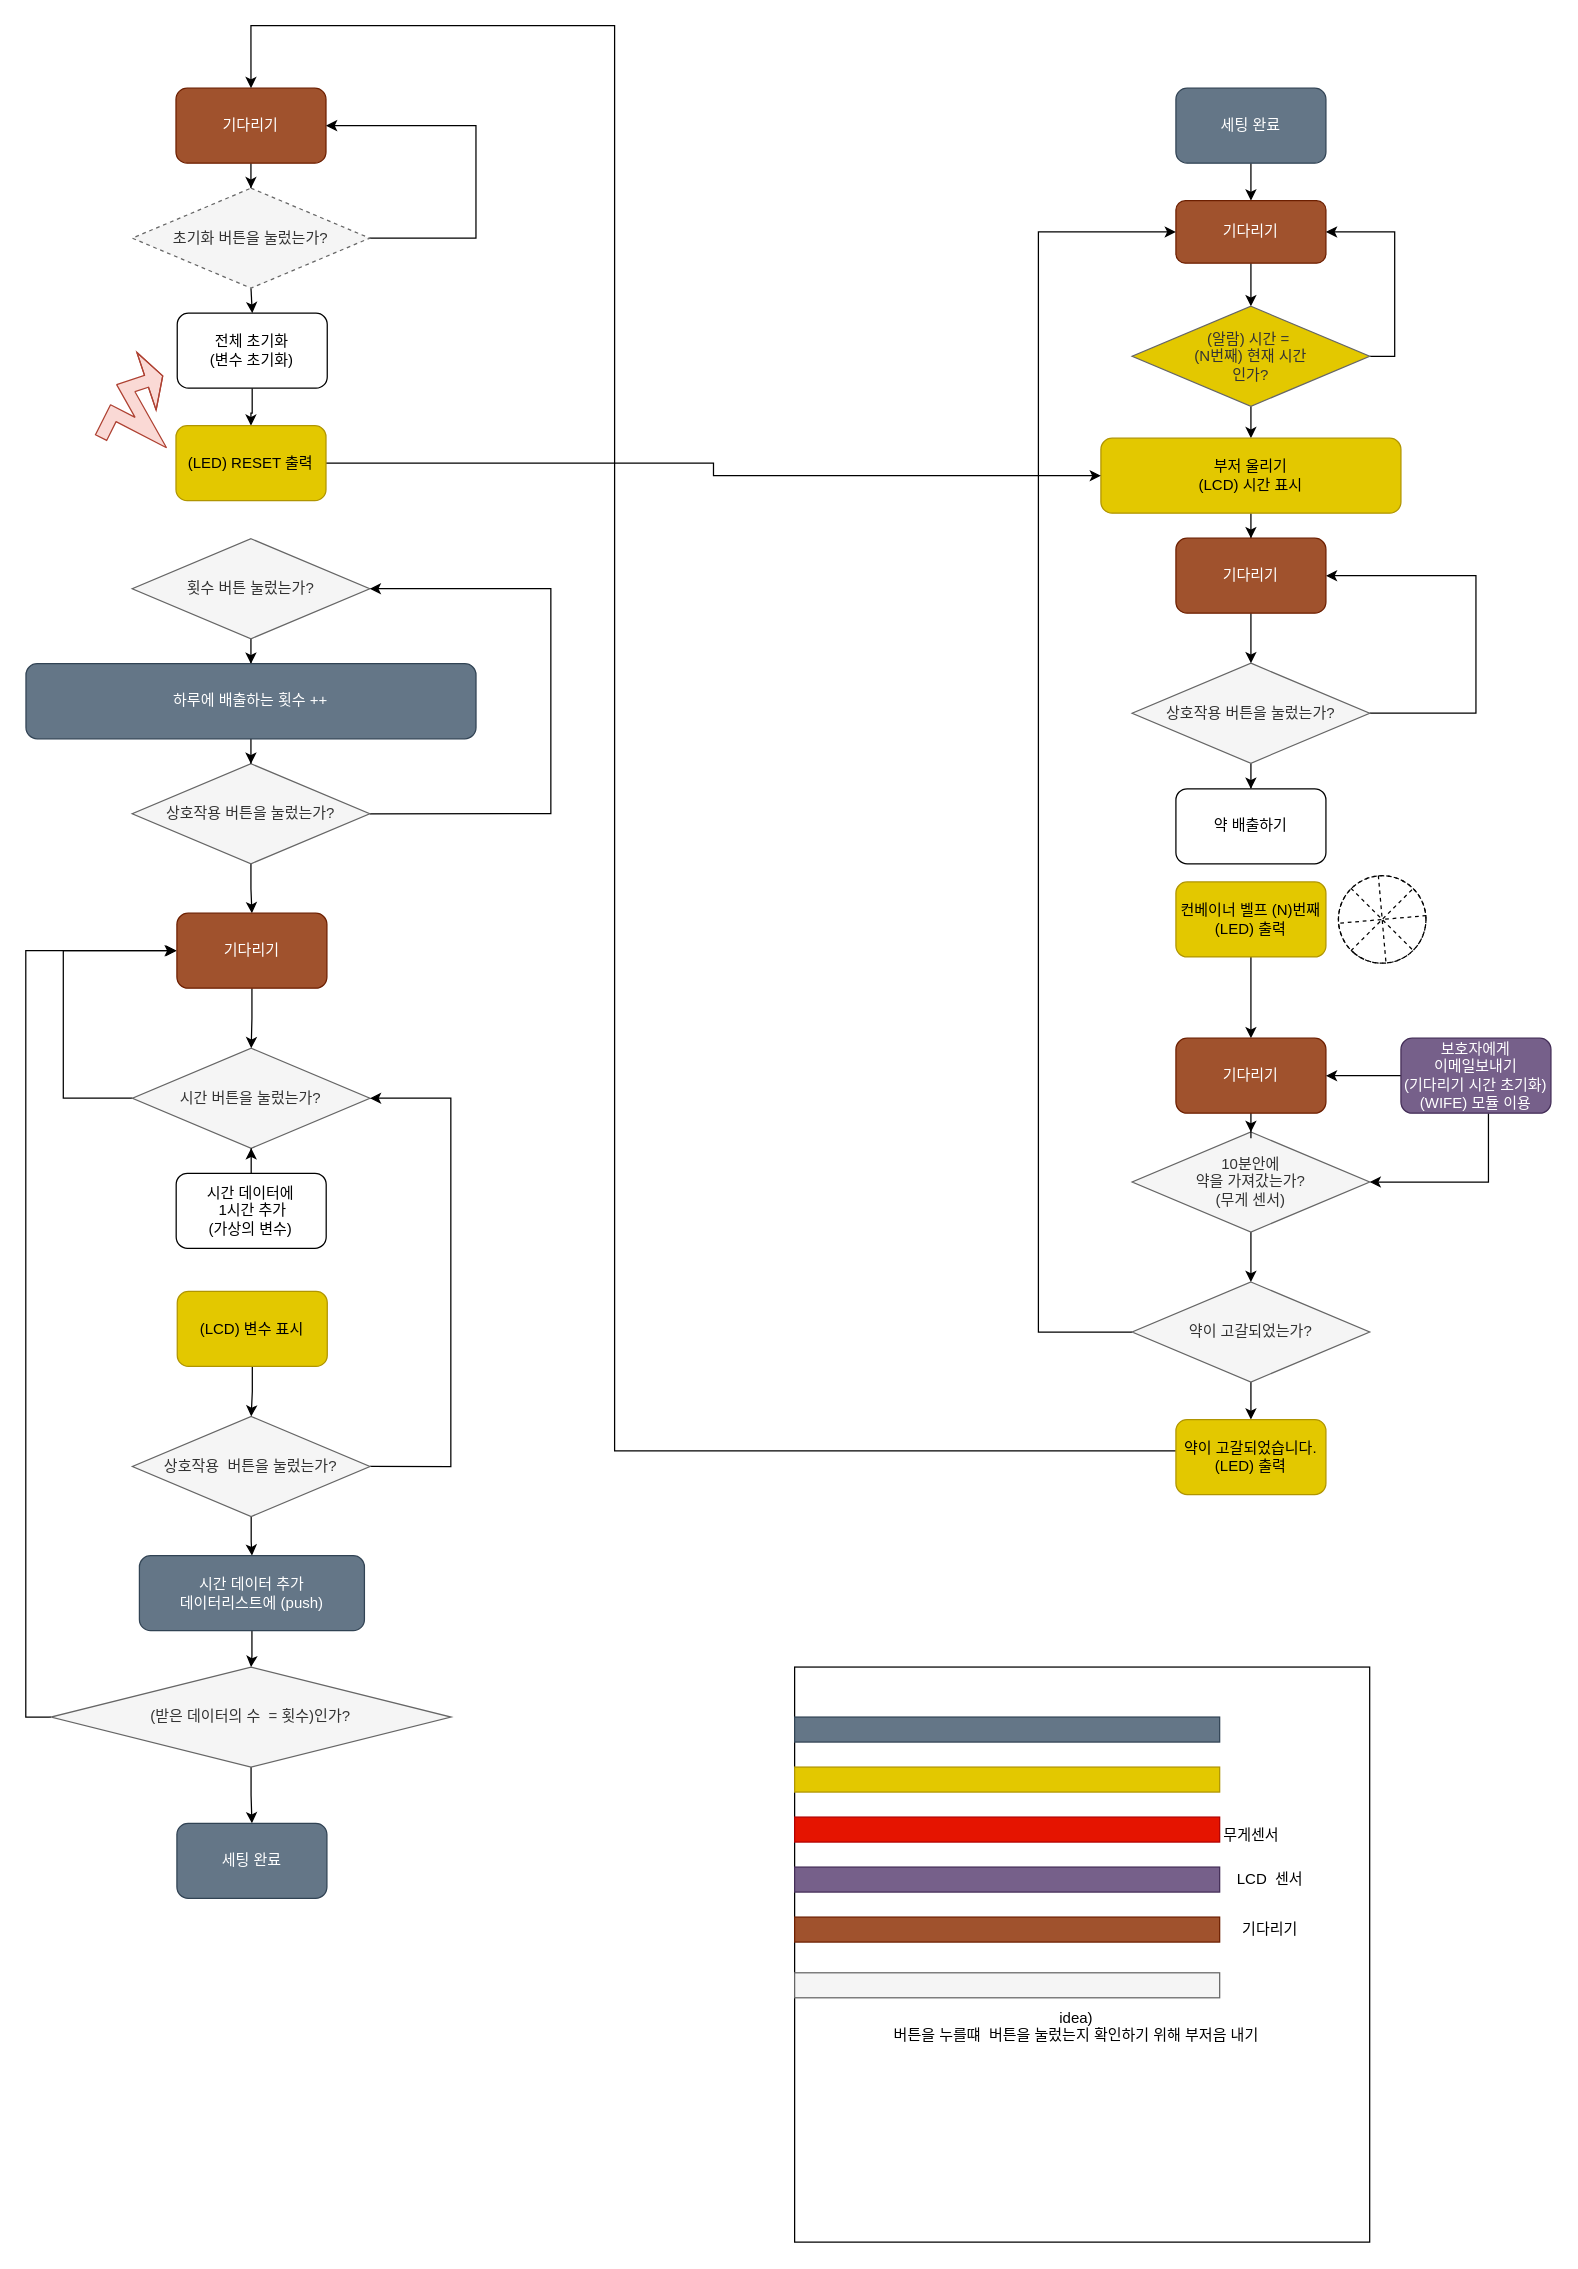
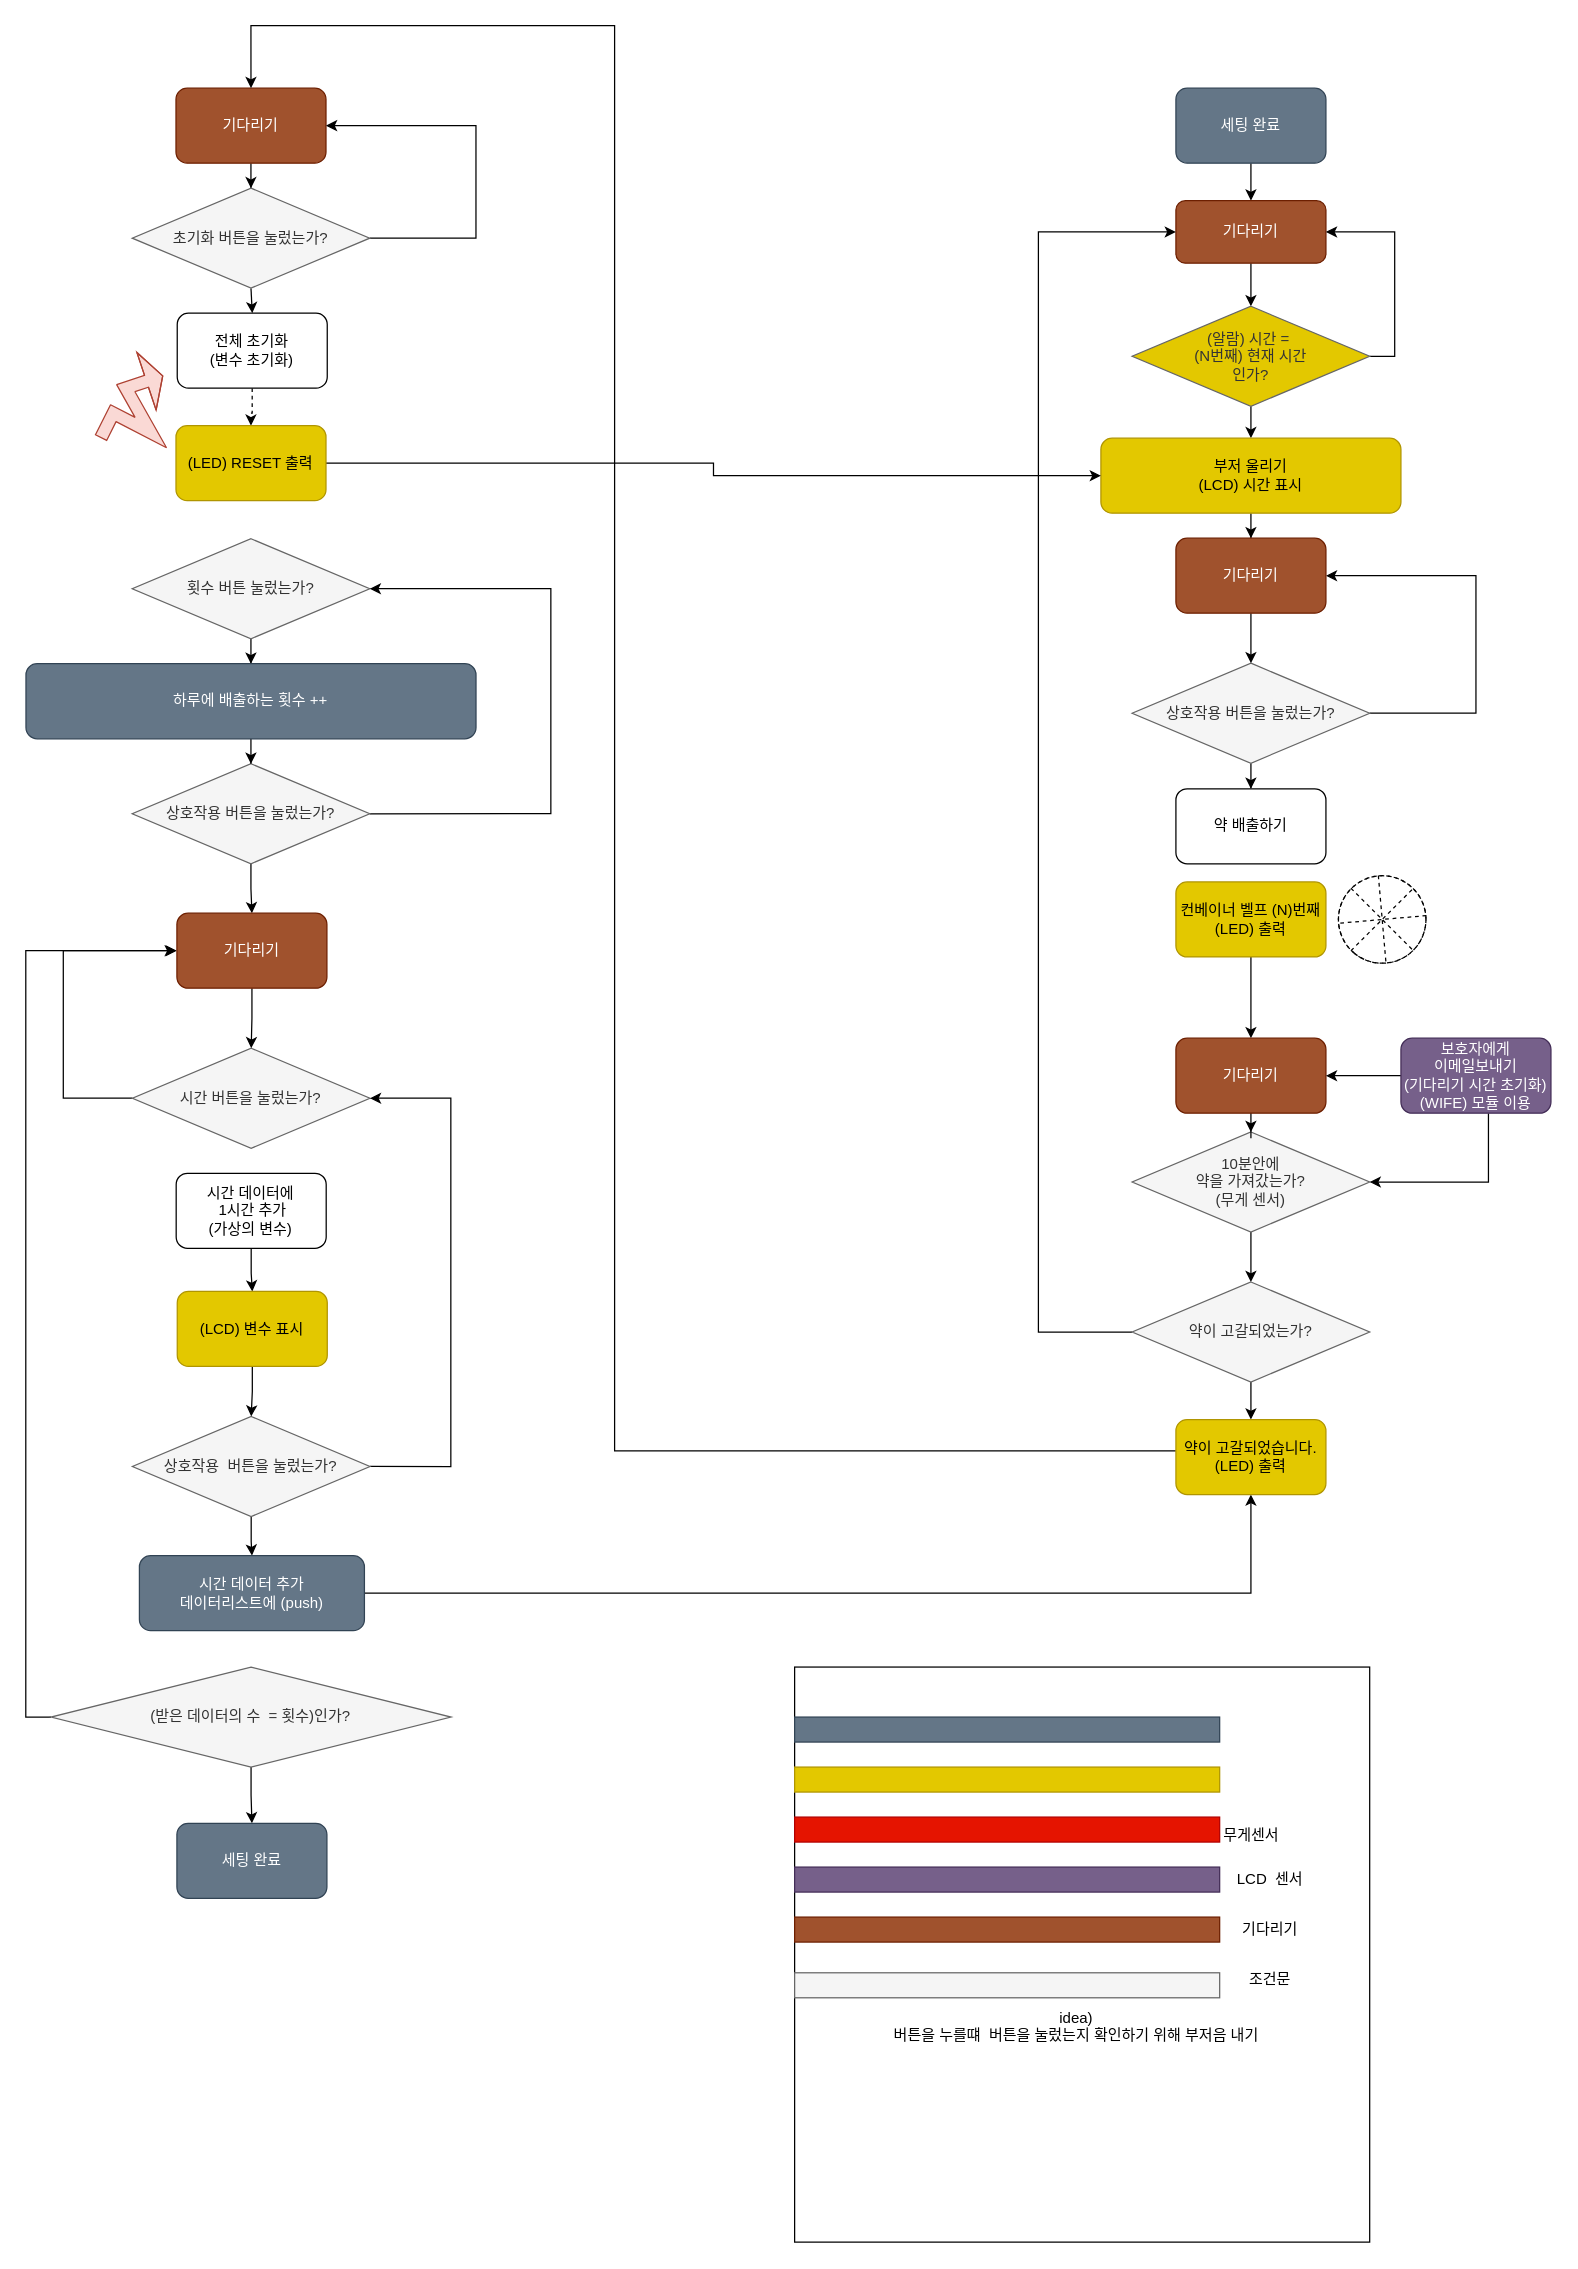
- <mxCell id="6" value="초기화 버튼을 눌렀는가?" style="rhombus;whiteSpace=wrap;html=1;fillColor=#f5f5f5;strokeColor=#666666;fontColor=#333333;dashed=1;" parent="1" vertex="1"><mxGeometry x="105.14" y="150" width="190" height="80" as="geometry" /></mxCell>
+ <mxCell id="6" value="초기화 버튼을 눌렀는가?" style="rhombus;whiteSpace=wrap;html=1;fillColor=#f5f5f5;strokeColor=#666666;fontColor=#333333;" parent="1" vertex="1"><mxGeometry x="105.14" y="150" width="190" height="80" as="geometry" /></mxCell>
- <mxCell id="8" value="" style="edgeStyle=orthogonalEdgeStyle;rounded=0;orthogonalLoop=1;jettySize=auto;html=1;" edge="1" parent="1" source="9" target="76"><mxGeometry relative="1" as="geometry" /></mxCell>
+ <mxCell id="8" value="" style="edgeStyle=orthogonalEdgeStyle;rounded=0;orthogonalLoop=1;jettySize=auto;html=1;dashed=1;" edge="1" parent="1" source="9" target="76"><mxGeometry relative="1" as="geometry" /></mxCell>
- <mxCell id="27" value="" style="edgeStyle=orthogonalEdgeStyle;rounded=0;orthogonalLoop=1;jettySize=auto;html=1;" edge="1" parent="1" source="28" target="21"><mxGeometry relative="1" as="geometry" /></mxCell>
+ <mxCell id="27" value="" style="edgeStyle=orthogonalEdgeStyle;rounded=0;orthogonalLoop=1;jettySize=auto;html=1;" edge="1" parent="1" source="28" target="74"><mxGeometry relative="1" as="geometry" /></mxCell>
- <mxCell id="25" value="" style="edgeStyle=orthogonalEdgeStyle;rounded=0;orthogonalLoop=1;jettySize=auto;html=1;" parent="1" source="26" target="19" edge="1"><mxGeometry relative="1" as="geometry" /></mxCell>
+ <mxCell id="25" value="" style="edgeStyle=orthogonalEdgeStyle;rounded=0;orthogonalLoop=1;jettySize=auto;html=1;" parent="1" source="26" target="69" edge="1"><mxGeometry relative="1" as="geometry" /></mxCell>
+ <mxCell id="66" value="조건문" style="text;html=1;align=center;verticalAlign=middle;resizable=0;points=[];autosize=1;strokeColor=none;fillColor=none;" parent="1" vertex="1"><mxGeometry x="985" y="1567.56" width="60" height="30" as="geometry" /></mxCell>
